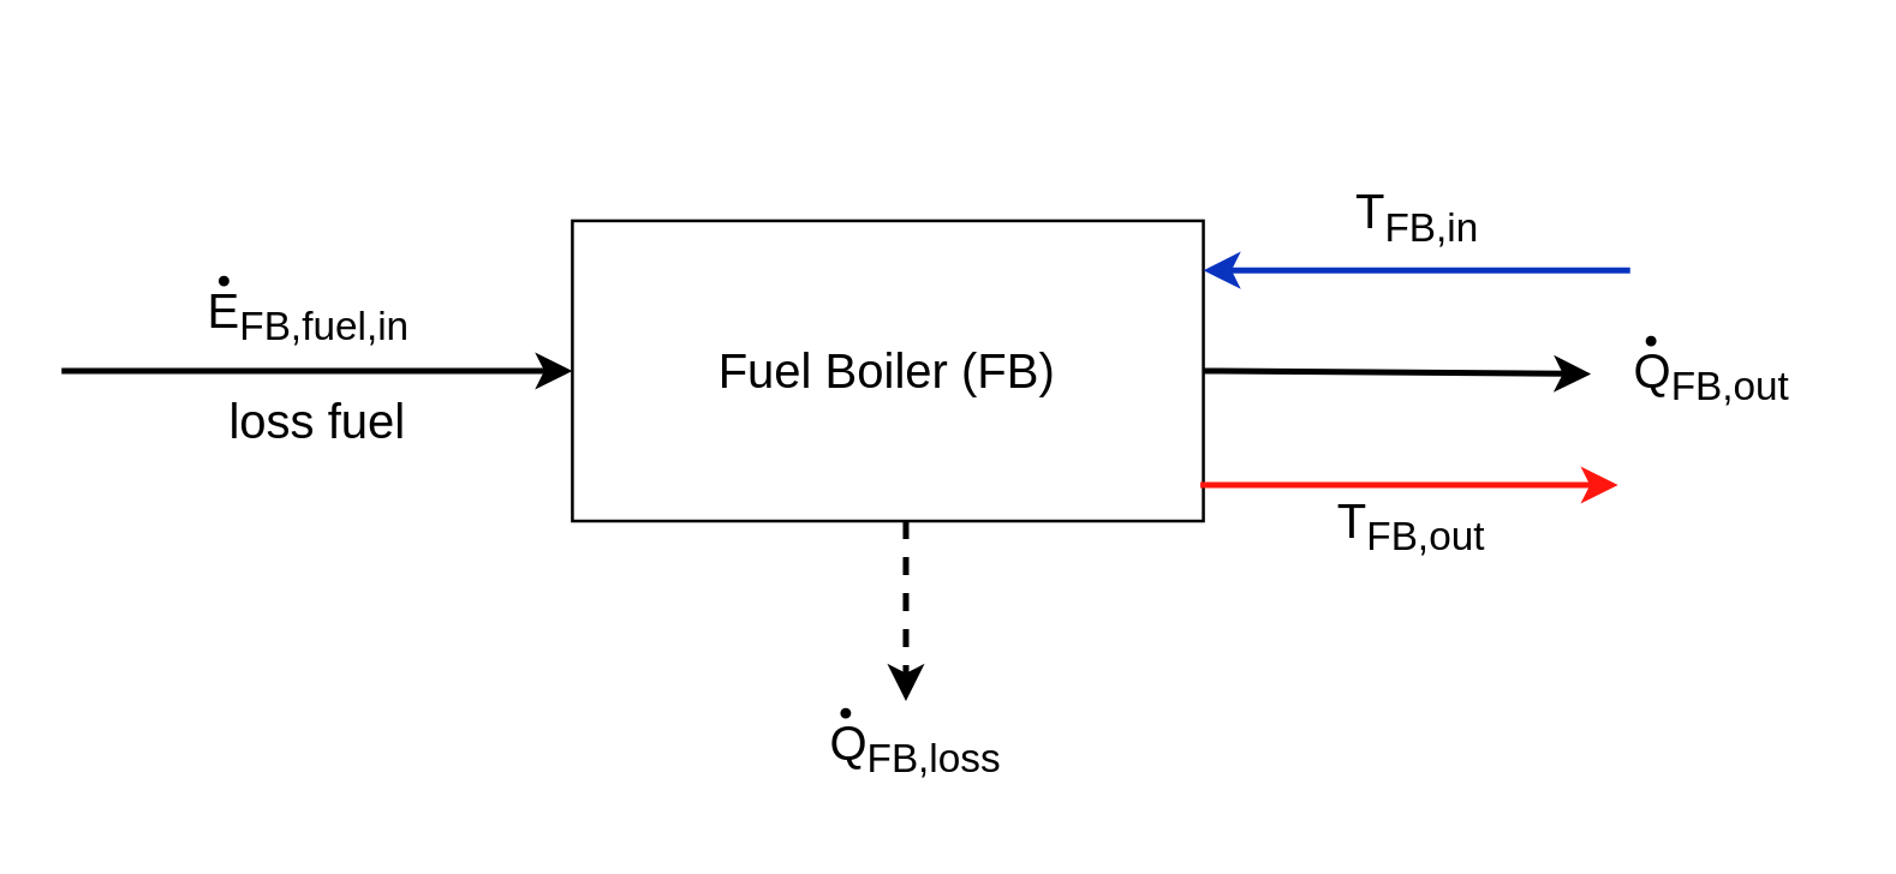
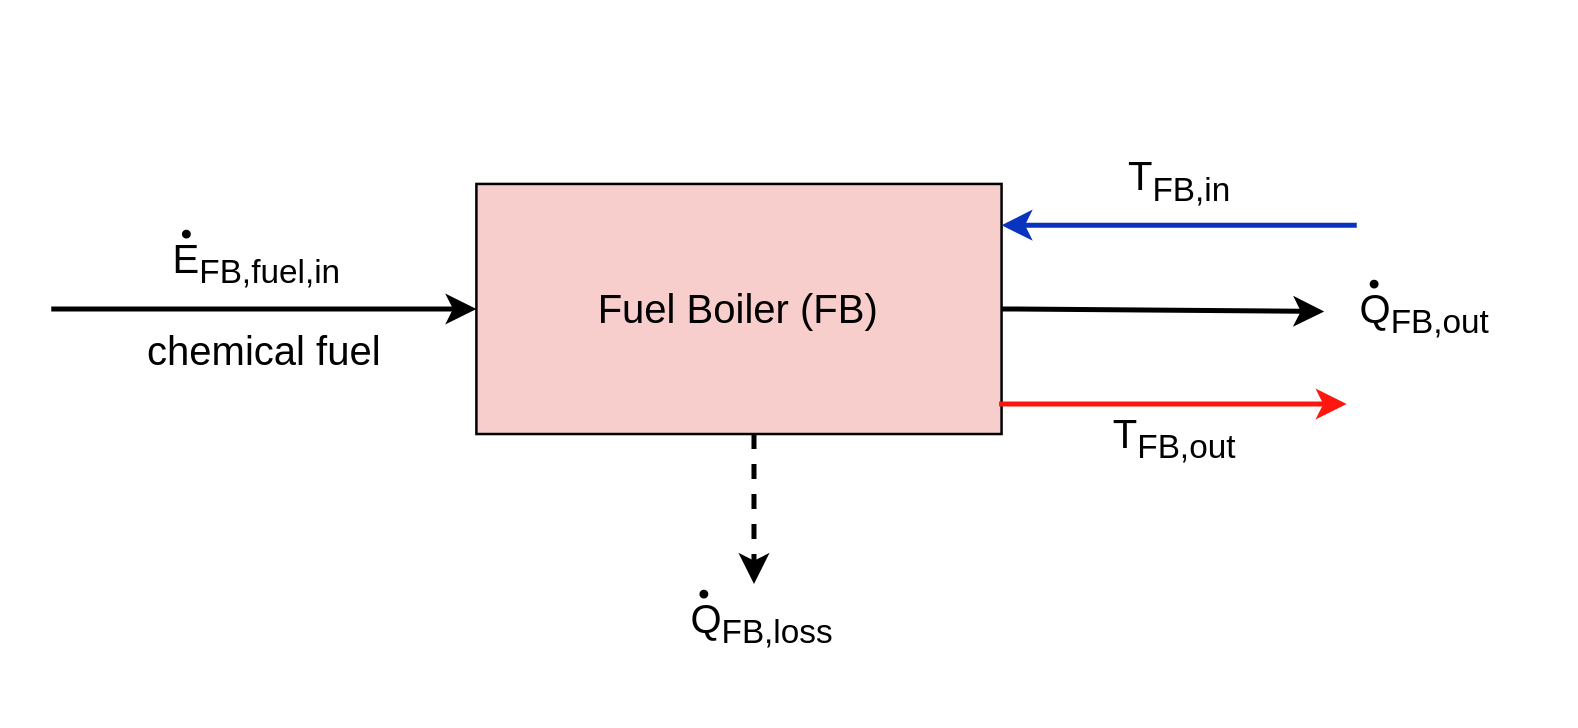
- <mxCell id="10" value="&lt;font style=&quot;font-size: 16px;&quot;&gt;Fuel Boiler (FB)&lt;/font&gt;" style="rounded=0;whiteSpace=wrap;html=1;" parent="1" vertex="1"><mxGeometry x="190" y="73" width="210" height="100" as="geometry" /></mxCell>
+ <mxCell id="10" value="&lt;font style=&quot;font-size: 16px;&quot;&gt;Fuel Boiler (FB)&lt;/font&gt;" style="rounded=0;whiteSpace=wrap;html=1;fillColor=#f8cecc;" parent="1" vertex="1"><mxGeometry x="190" y="73" width="210" height="100" as="geometry" /></mxCell>
- <mxCell id="3" value="loss fuel" style="text;html=1;align=center;verticalAlign=middle;resizable=0;points=[];autosize=1;strokeColor=none;fillColor=none;fontSize=16;" parent="1" vertex="1"><mxGeometry x="45" y="125" width="120" height="30" as="geometry" /></mxCell>
+ <mxCell id="3" value="chemical fuel" style="text;html=1;align=center;verticalAlign=middle;resizable=0;points=[];autosize=1;strokeColor=none;fillColor=none;fontSize=16;" parent="1" vertex="1"><mxGeometry x="45" y="125" width="120" height="30" as="geometry" /></mxCell>
